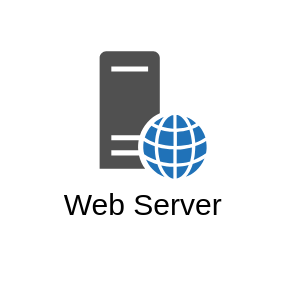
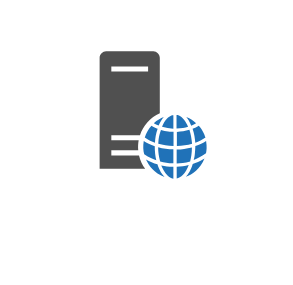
- <mxCell id="3" value="Web Server" style="text;html=1;strokeColor=none;fillColor=none;align=center;verticalAlign=middle;whiteSpace=wrap;rounded=0;" vertex="1" parent="2"><mxGeometry y="52" width="74.25" height="20" as="geometry" /></mxCell>
